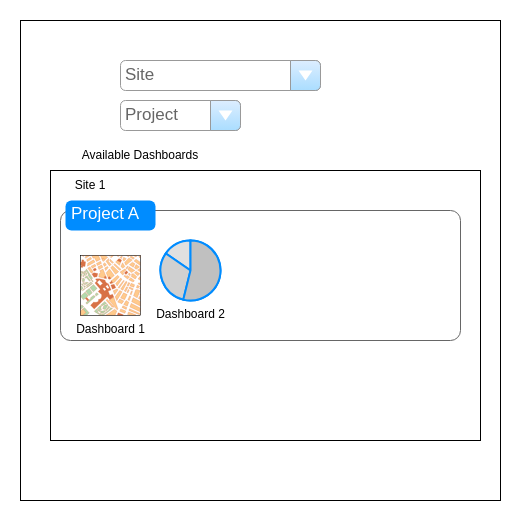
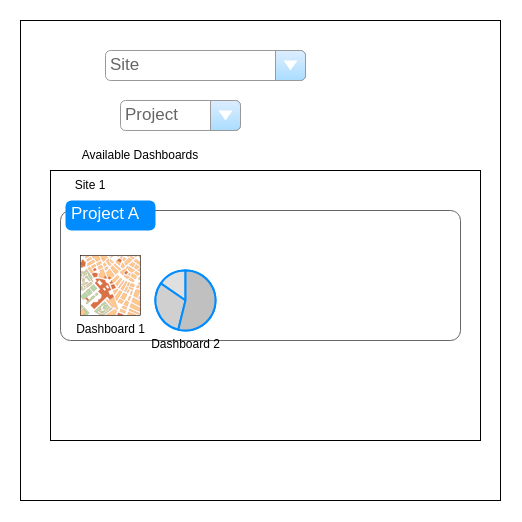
- <mxCell id="3" value="Site" style="strokeWidth=1;shadow=0;dashed=0;align=center;html=1;shape=mxgraph.mockup.forms.comboBox;strokeColor=#999999;fillColor=#ddeeff;align=left;fillColor2=#aaddff;mainText=;fontColor=#666666;fontSize=17;spacingLeft=3;" vertex="1" parent="1"><mxGeometry x="120" y="60" width="200" height="30" as="geometry" /></mxCell>
+ <mxCell id="3" value="Site" style="strokeWidth=1;shadow=0;dashed=0;align=center;html=1;shape=mxgraph.mockup.forms.comboBox;strokeColor=#999999;fillColor=#ddeeff;align=left;fillColor2=#aaddff;mainText=;fontColor=#666666;fontSize=17;spacingLeft=3;" vertex="1" parent="1"><mxGeometry x="105" y="50" width="200" height="30" as="geometry" /></mxCell>
- <mxCell id="10" value="Dashboard 2" style="verticalLabelPosition=bottom;shadow=0;dashed=0;align=center;html=1;verticalAlign=top;strokeWidth=1;shape=mxgraph.mockup.graphics.pieChart;strokeColor=#008cff;parts=10,20,35;partColors=#e0e0e0,#d0d0d0,#c0c0c0,#b0b0b0,#a0a0a0;strokeWidth=2;" vertex="1" parent="8"><mxGeometry x="100" y="40" width="60" height="60" as="geometry" /></mxCell>
+ <mxCell id="10" value="Dashboard 2" style="verticalLabelPosition=bottom;shadow=0;dashed=0;align=center;html=1;verticalAlign=top;strokeWidth=1;shape=mxgraph.mockup.graphics.pieChart;strokeColor=#008cff;parts=10,20,35;partColors=#e0e0e0,#d0d0d0,#c0c0c0,#b0b0b0,#a0a0a0;strokeWidth=2;" vertex="1" parent="8"><mxGeometry x="95" y="70" width="60" height="60" as="geometry" /></mxCell>
